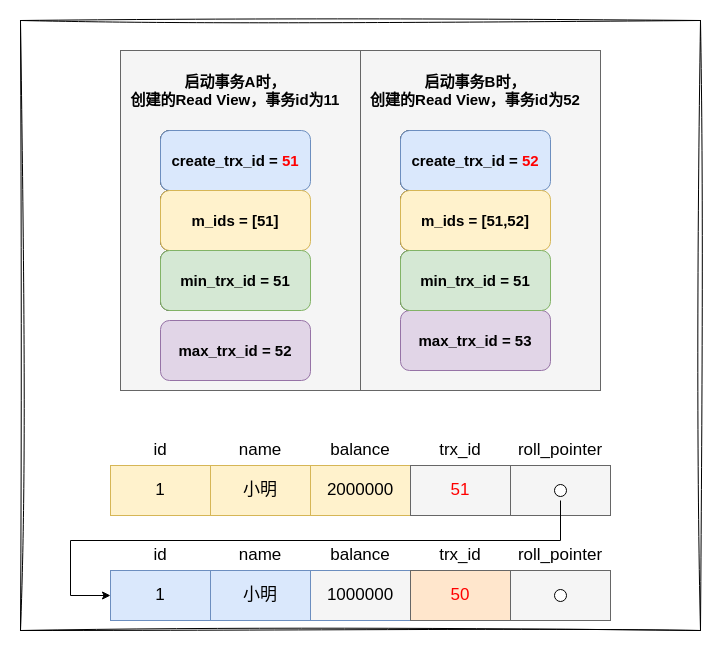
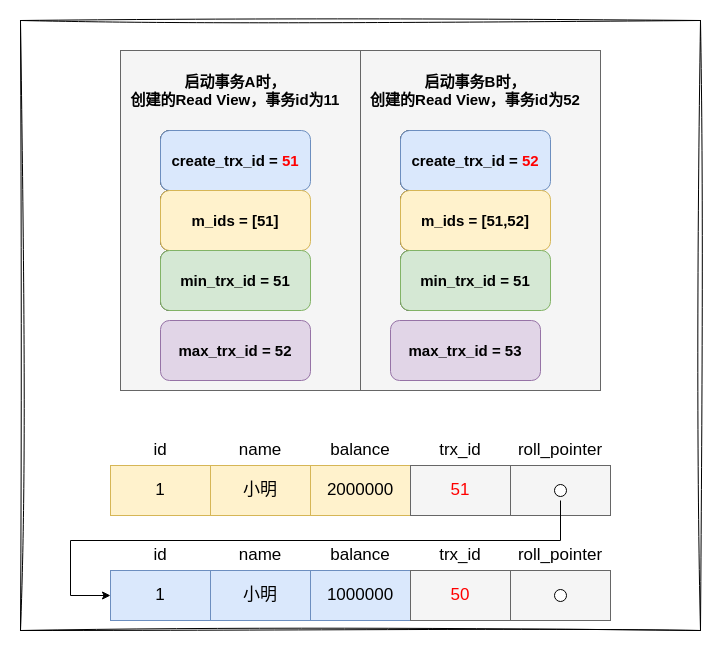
- <mxCell id="30" value="&lt;b style=&quot;border-color: var(--border-color); font-size: 15px;&quot;&gt;max_trx_id = 53&lt;/b&gt;" style="rounded=1;whiteSpace=wrap;html=1;fillColor=#e1d5e7;strokeColor=#9673a6;" vertex="1" parent="25"><mxGeometry x="40" y="260" width="150" height="60" as="geometry" /></mxCell>
+ <mxCell id="30" value="&lt;b style=&quot;border-color: var(--border-color); font-size: 15px;&quot;&gt;max_trx_id = 53&lt;/b&gt;" style="rounded=1;whiteSpace=wrap;html=1;fillColor=#e1d5e7;strokeColor=#9673a6;" vertex="1" parent="25"><mxGeometry x="30" y="270" width="150" height="60" as="geometry" /></mxCell>
- <mxCell id="18" value="&lt;span style=&quot;font-size: 17px;&quot;&gt;1000000&lt;/span&gt;" style="rounded=0;whiteSpace=wrap;html=1;fillColor=#f5f5f5;strokeColor=#6c8ebf;" vertex="1" parent="13"><mxGeometry x="200" y="30" width="100" height="50" as="geometry" /></mxCell>
+ <mxCell id="18" value="&lt;span style=&quot;font-size: 17px;&quot;&gt;1000000&lt;/span&gt;" style="rounded=0;whiteSpace=wrap;html=1;fillColor=#dae8fc;strokeColor=#6c8ebf;" vertex="1" parent="13"><mxGeometry x="200" y="30" width="100" height="50" as="geometry" /></mxCell>
- <mxCell id="20" value="&lt;span style=&quot;font-size: 17px;&quot;&gt;&lt;font color=&quot;#ff0000&quot;&gt;50&lt;/font&gt;&lt;/span&gt;" style="rounded=0;whiteSpace=wrap;html=1;fillColor=#ffe6cc;fontColor=#333333;strokeColor=#666666;" vertex="1" parent="13"><mxGeometry x="300" y="30" width="100" height="50" as="geometry" /></mxCell>
+ <mxCell id="20" value="&lt;span style=&quot;font-size: 17px;&quot;&gt;&lt;font color=&quot;#ff0000&quot;&gt;50&lt;/font&gt;&lt;/span&gt;" style="rounded=0;whiteSpace=wrap;html=1;fillColor=#f5f5f5;fontColor=#333333;strokeColor=#666666;" vertex="1" parent="13"><mxGeometry x="300" y="30" width="100" height="50" as="geometry" /></mxCell>
